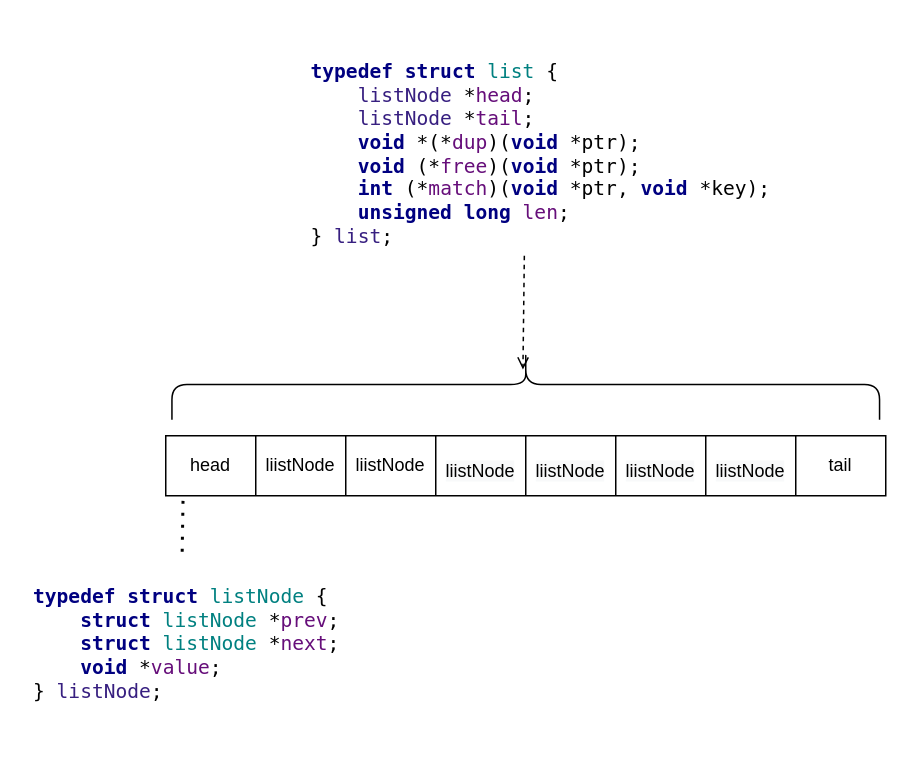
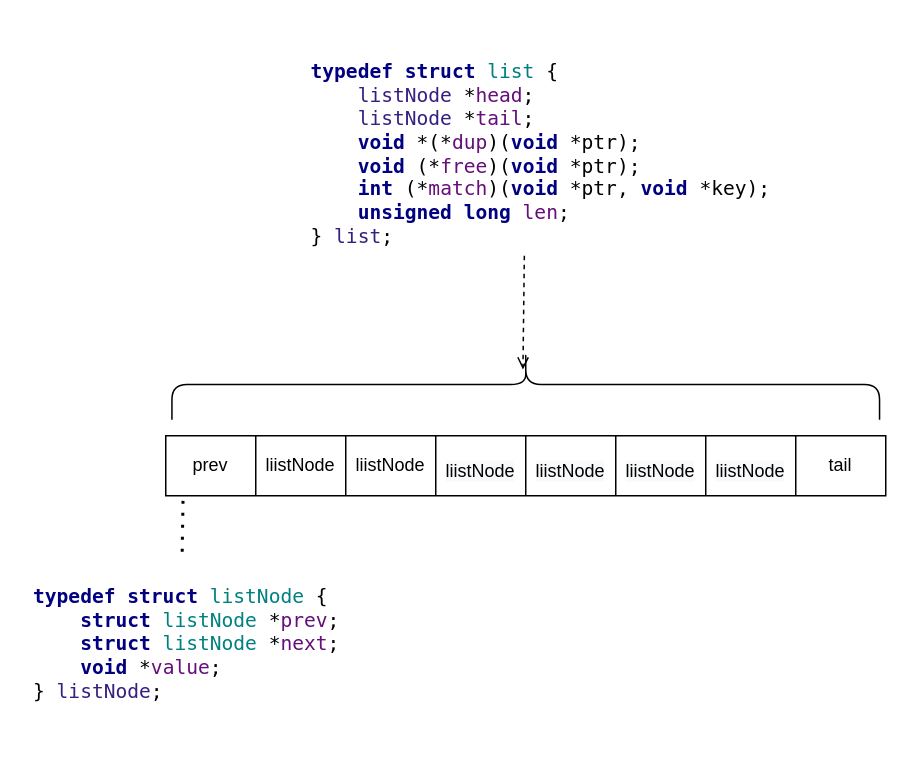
- <mxCell id="4" value="head" style="shape=partialRectangle;html=1;whiteSpace=wrap;connectable=0;overflow=hidden;fillColor=none;top=0;left=0;bottom=0;right=0;pointerEvents=1;" parent="3" vertex="1"><mxGeometry width="60" height="40" as="geometry"><mxRectangle width="60" height="40" as="alternateBounds" /></mxGeometry></mxCell>
+ <mxCell id="4" value="prev" style="shape=partialRectangle;html=1;whiteSpace=wrap;connectable=0;overflow=hidden;fillColor=none;top=0;left=0;bottom=0;right=0;pointerEvents=1;" parent="3" vertex="1"><mxGeometry width="60" height="40" as="geometry"><mxRectangle width="60" height="40" as="alternateBounds" /></mxGeometry></mxCell>
